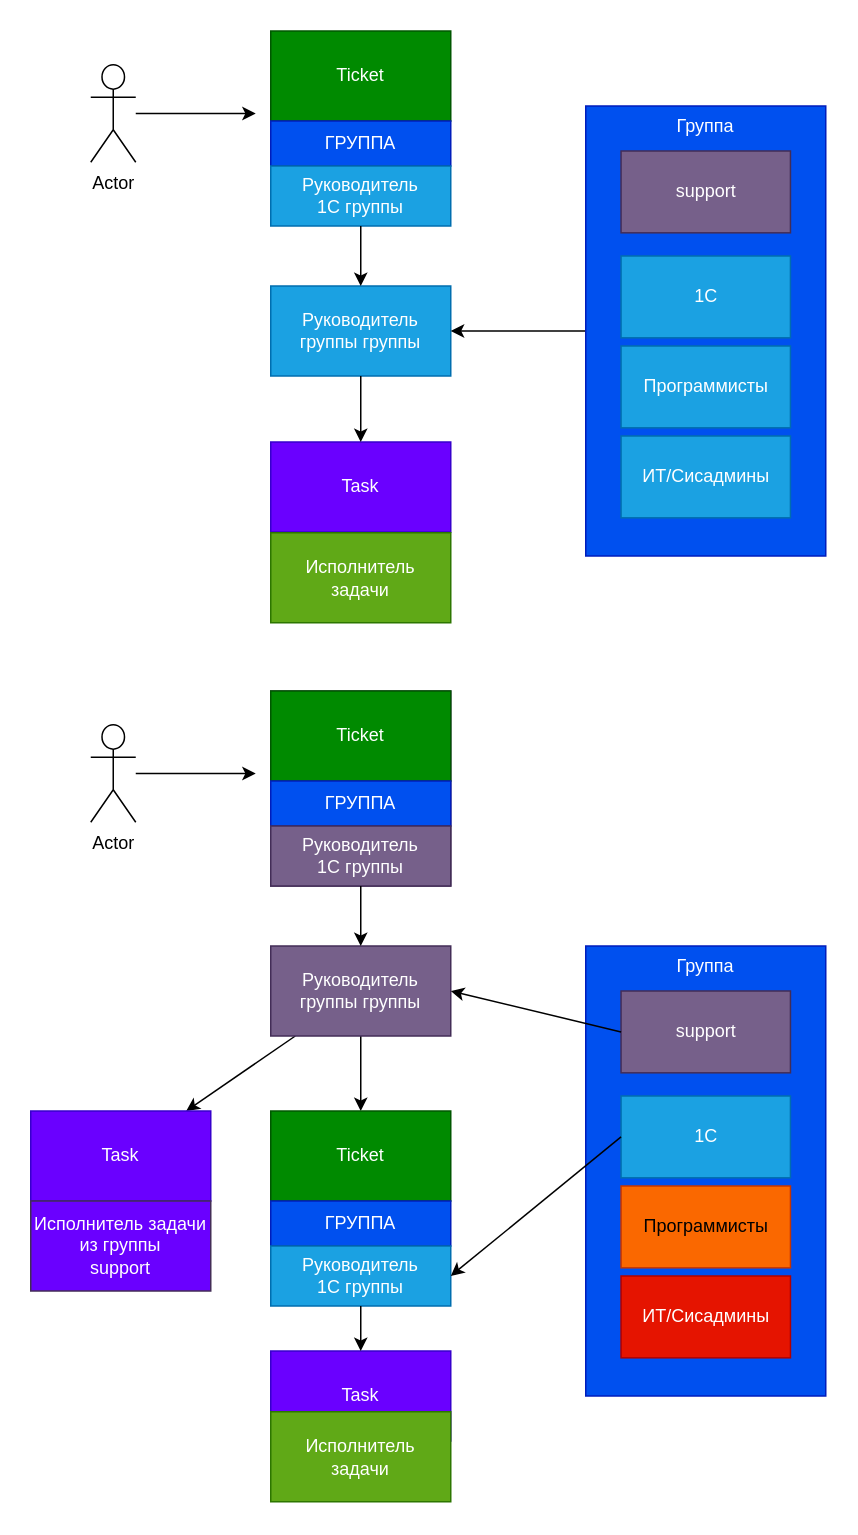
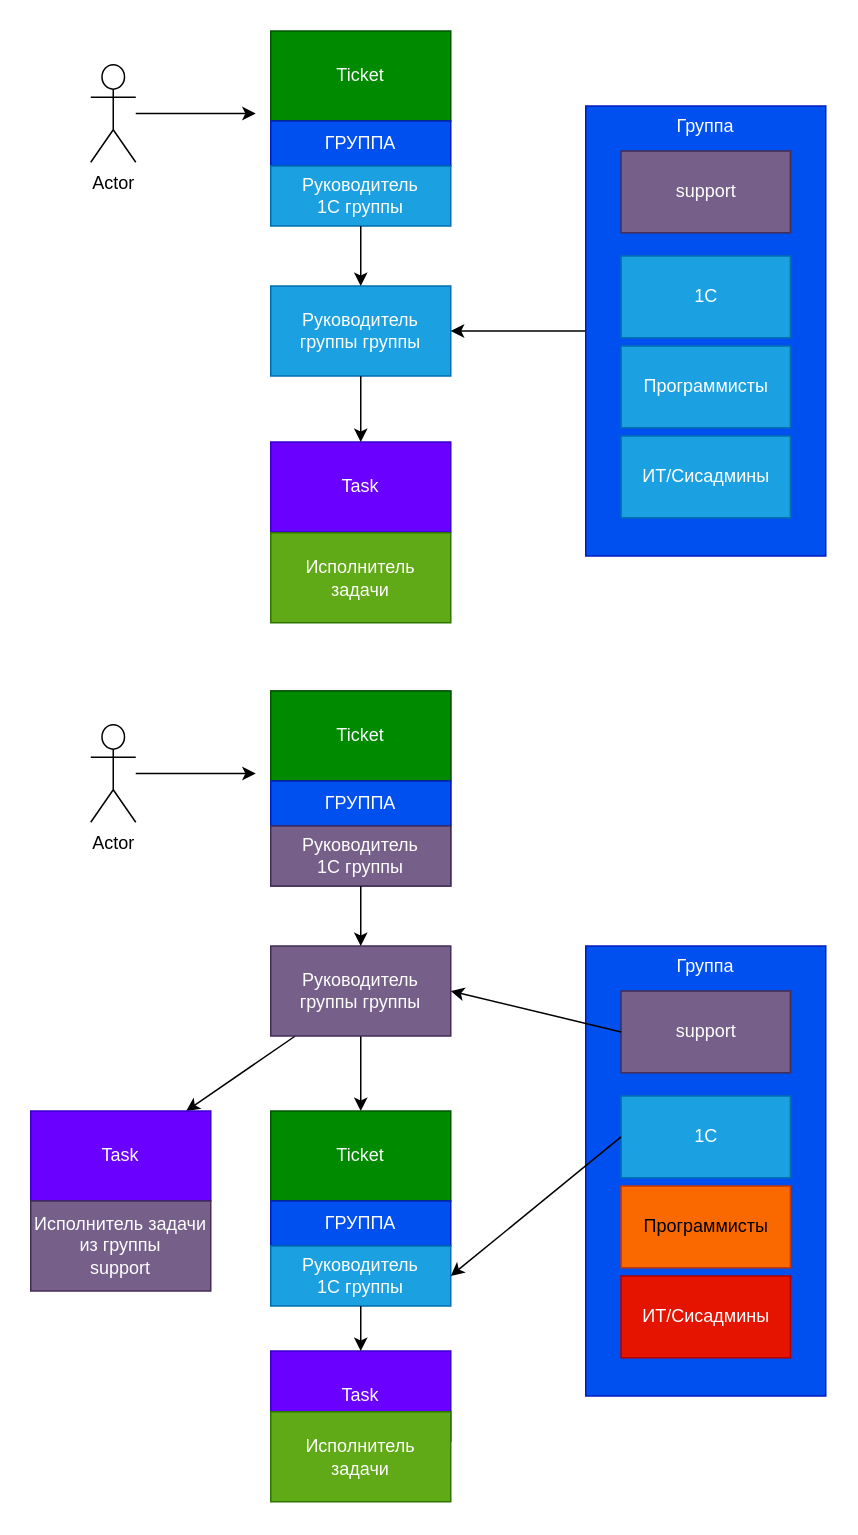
- <mxCell id="47" value="Исполнитель задачи&lt;br&gt;из группы&lt;br&gt;support" style="rounded=0;whiteSpace=wrap;html=1;fillColor=#6a00ff;fontColor=#ffffff;strokeColor=#432D57;" vertex="1" parent="1"><mxGeometry x="20" y="800" width="120" height="60" as="geometry" /></mxCell>
+ <mxCell id="47" value="Исполнитель задачи&lt;br&gt;из группы&lt;br&gt;support" style="rounded=0;whiteSpace=wrap;html=1;fillColor=#76608a;fontColor=#ffffff;strokeColor=#432D57;" vertex="1" parent="1"><mxGeometry x="20" y="800" width="120" height="60" as="geometry" /></mxCell>
